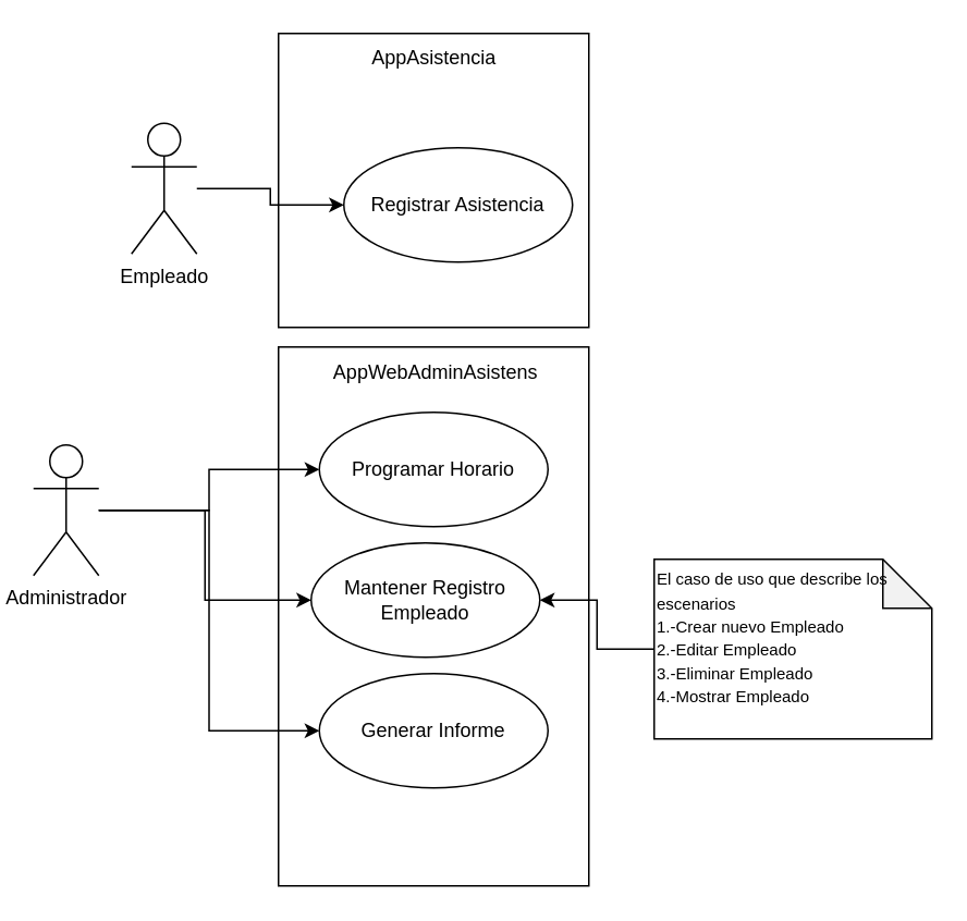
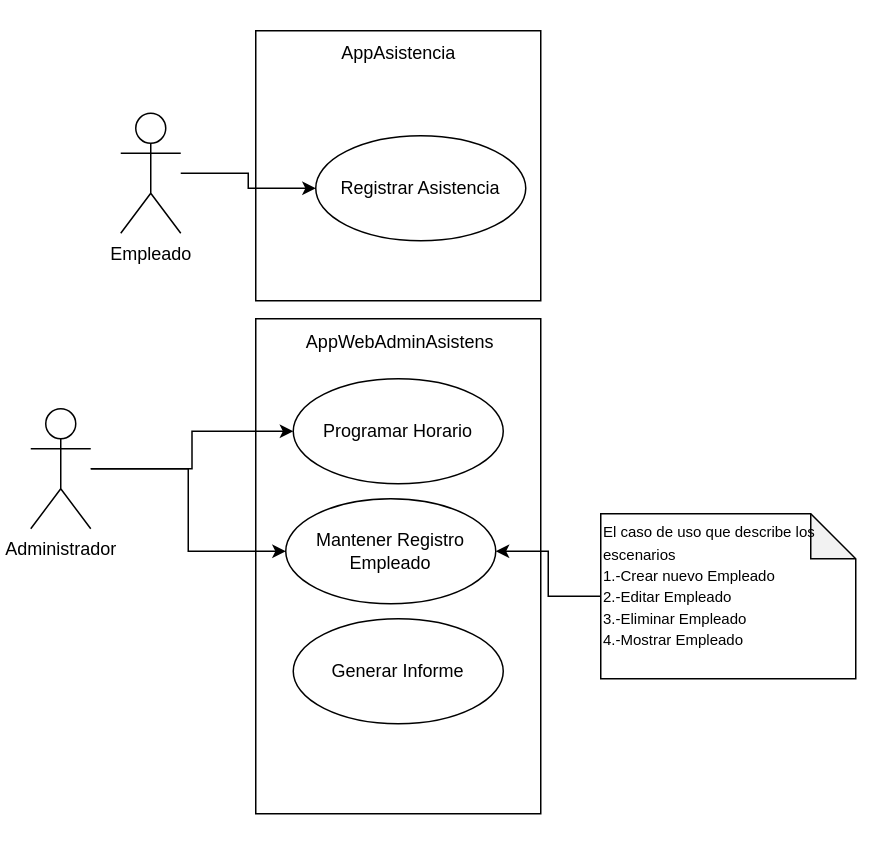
- <mxCell id="6" style="edgeStyle=orthogonalEdgeStyle;rounded=0;orthogonalLoop=1;jettySize=auto;html=1;entryX=0;entryY=0.5;entryDx=0;entryDy=0;" edge="1" parent="1" source="7" target="17"><mxGeometry relative="1" as="geometry" /></mxCell>
